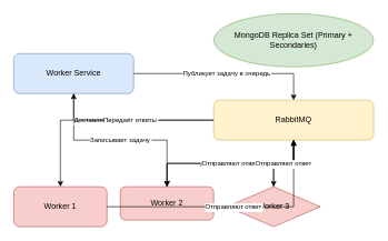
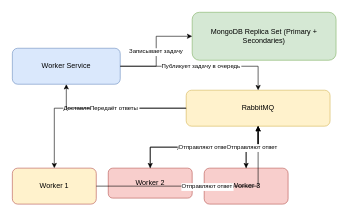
- <mxCell id="3" value="MongoDB Replica Set (Primary + Secondaries)" style="ellipse;whiteSpace=wrap;html=1;fillColor=#d5e8d4;strokeColor=#82b366;fontSize=12;" vertex="1" parent="1"><mxGeometry x="320" y="20" width="240" height="80" as="geometry" /></mxCell>
+ <mxCell id="3" value="MongoDB Replica Set (Primary + Secondaries)" style="rounded=1;whiteSpace=wrap;html=1;fillColor=#d5e8d4;strokeColor=#82b366;fontSize=12;" vertex="1" parent="1"><mxGeometry x="320" y="20" width="240" height="80" as="geometry" /></mxCell>
- <mxCell id="4" value="RabbitMQ" style="rounded=1;whiteSpace=wrap;html=1;fillColor=#fff2cc;strokeColor=#d6b656;fontSize=12;" vertex="1" parent="1"><mxGeometry x="320" y="150" width="240" height="60" as="geometry" /></mxCell>
+ <mxCell id="4" value="RabbitMQ" style="rounded=1;whiteSpace=wrap;html=1;fillColor=#fff2cc;strokeColor=#d6b656;fontSize=12;" vertex="1" parent="1"><mxGeometry x="310" y="150" width="240" height="60" as="geometry" /></mxCell>
- <mxCell id="8" value="Записывает задачу" style="edgeStyle=orthogonalEdgeStyle;rounded=0;strokeColor=#000000;fontSize=10;" edge="1" parent="1" source="2" target="6"><mxGeometry relative="1" as="geometry"><mxPoint x="220" y="110" as="targetPoint" /></mxGeometry></mxCell>
+ <mxCell id="8" value="Записывает задачу" style="edgeStyle=orthogonalEdgeStyle;rounded=0;strokeColor=#000000;fontSize=10;" edge="1" parent="1" source="2" target="3"><mxGeometry relative="1" as="geometry"><mxPoint x="220" y="110" as="targetPoint" /></mxGeometry></mxCell>
- <mxCell id="5" value="Worker 1" style="rounded=1;whiteSpace=wrap;html=1;fillColor=#f8cecc;strokeColor=#b85450;fontSize=12;" vertex="1" parent="1"><mxGeometry x="20" y="280" width="140" height="60" as="geometry" /></mxCell>
+ <mxCell id="5" value="Worker 1" style="rounded=1;whiteSpace=wrap;html=1;fillColor=#fff2cc;strokeColor=#b85450;fontSize=12;" vertex="1" parent="1"><mxGeometry x="20" y="280" width="140" height="60" as="geometry" /></mxCell>
- <mxCell id="7" value="Worker 3" style="rhombus;whiteSpace=wrap;html=1;fillColor=#f8cecc;strokeColor=#b85450;fontSize=12;" vertex="1" parent="1"><mxGeometry x="340" y="280" width="140" height="60" as="geometry" /></mxCell>
+ <mxCell id="7" value="Worker 3" style="rounded=1;whiteSpace=wrap;html=1;fillColor=#f8cecc;strokeColor=#b85450;fontSize=12;" vertex="1" parent="1"><mxGeometry x="340" y="280" width="140" height="60" as="geometry" /></mxCell>
